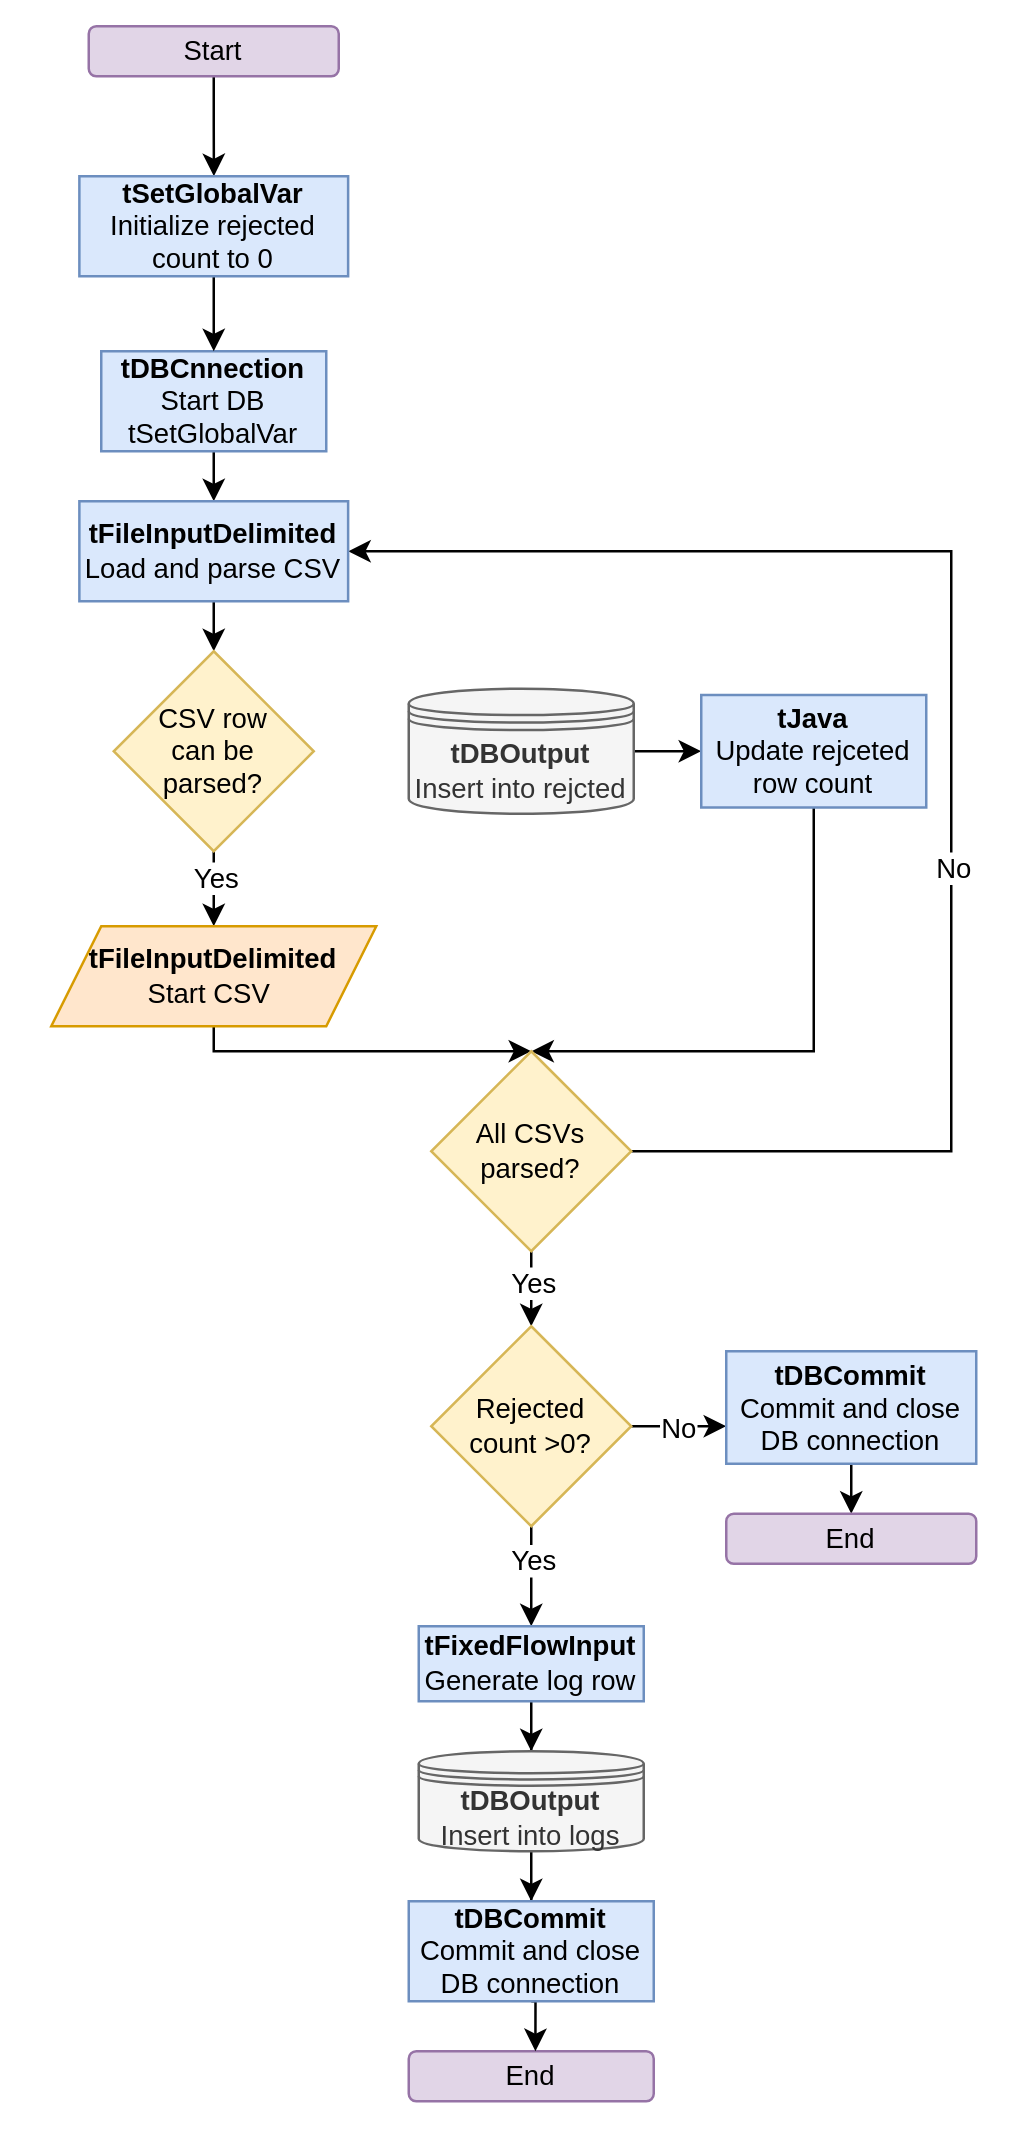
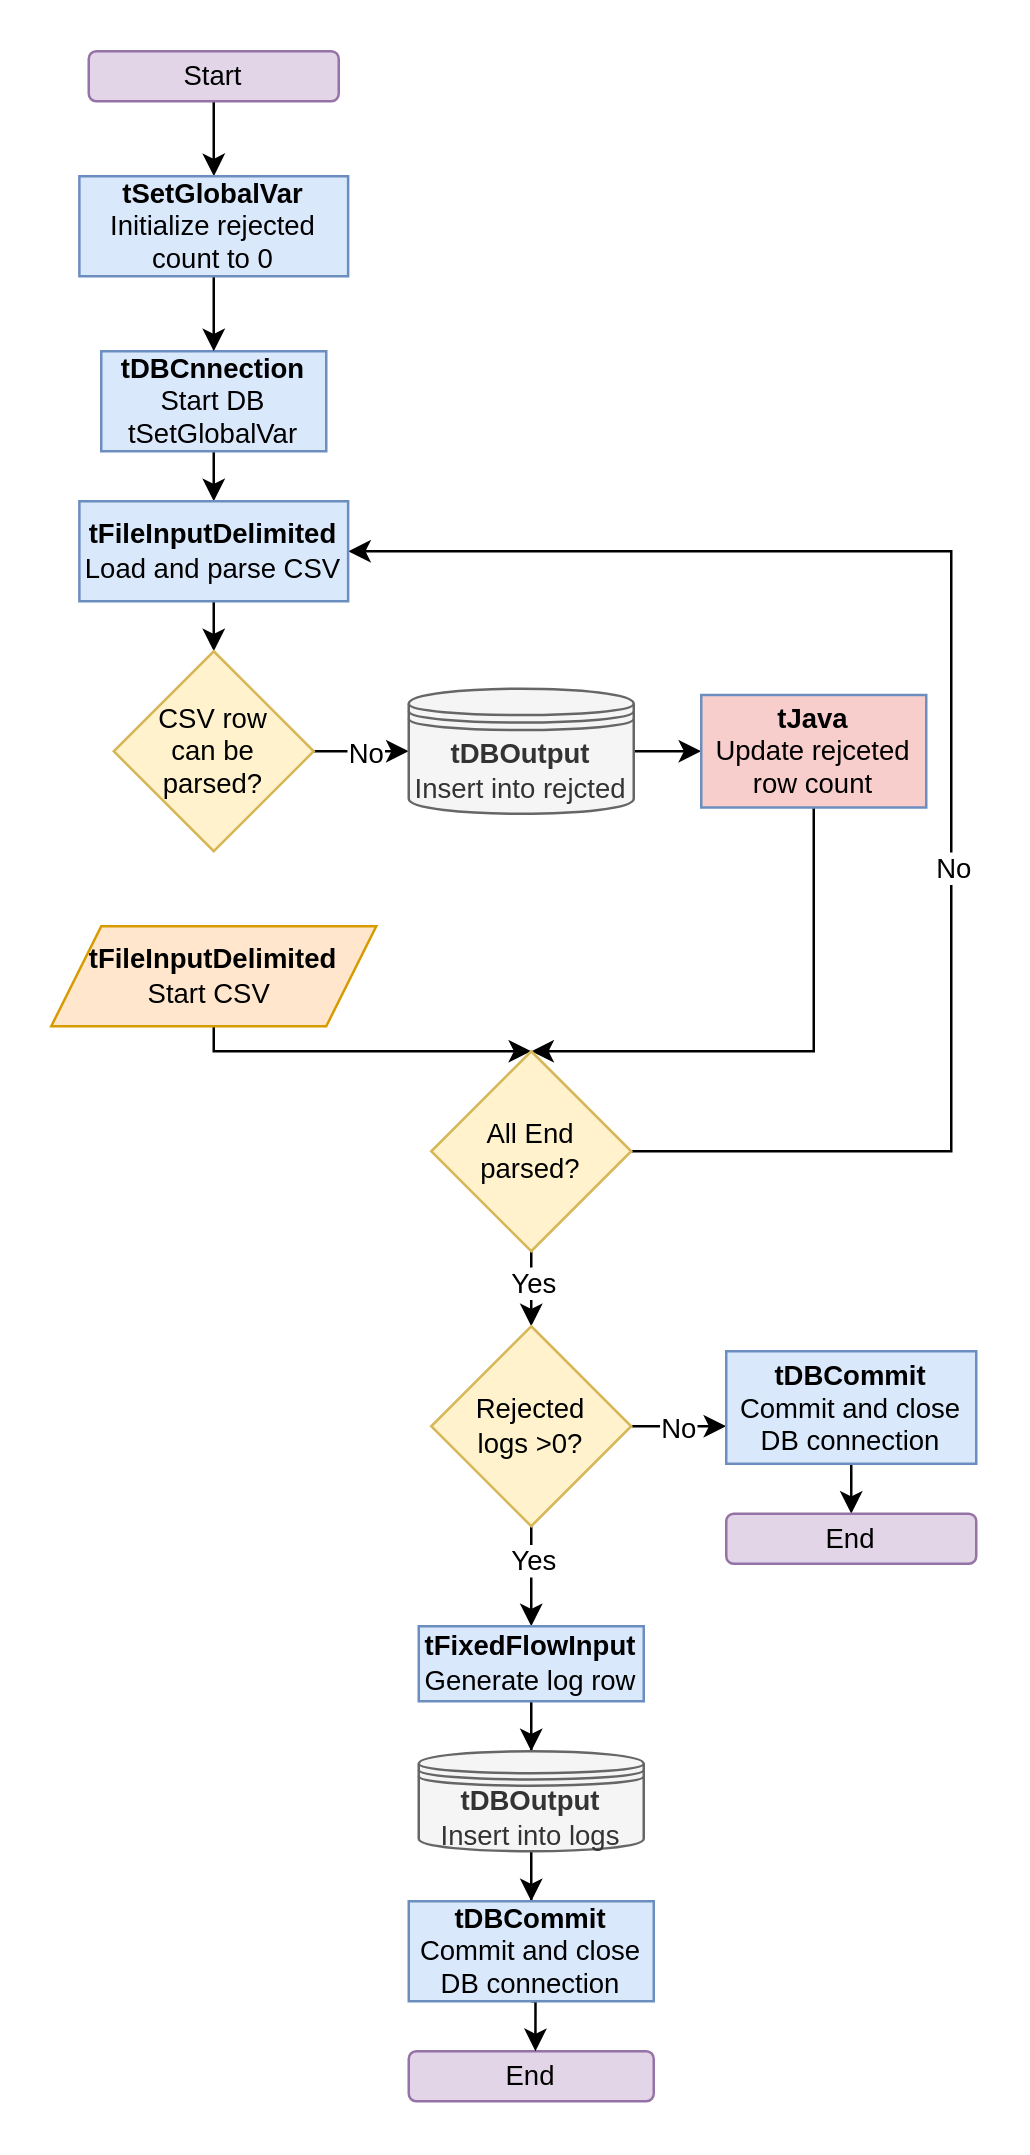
- <mxCell id="3" value="&lt;font style=&quot;font-size: 11px;&quot;&gt;Start&lt;/font&gt;" style="rounded=1;whiteSpace=wrap;html=1;fillColor=#e1d5e7;strokeColor=#9673a6;fontSize=11;" parent="1" vertex="1"><mxGeometry x="35" y="10" width="100" height="20" as="geometry" /></mxCell>
+ <mxCell id="3" value="&lt;font style=&quot;font-size: 11px;&quot;&gt;Start&lt;/font&gt;" style="rounded=1;whiteSpace=wrap;html=1;fillColor=#e1d5e7;strokeColor=#9673a6;fontSize=11;" parent="1" vertex="1"><mxGeometry x="35" y="20" width="100" height="20" as="geometry" /></mxCell>
+ <mxCell id="5" value="" style="edgeStyle=orthogonalEdgeStyle;rounded=0;orthogonalLoop=1;jettySize=auto;html=1;fontSize=11;" parent="1" source="9" target="11" edge="1"><mxGeometry relative="1" as="geometry" /></mxCell>
+ <mxCell id="6" value="No" style="edgeLabel;html=1;align=center;verticalAlign=middle;resizable=0;points=[];fontSize=11;" parent="5" vertex="1" connectable="0"><mxGeometry x="-0.267" y="-1" relative="1" as="geometry"><mxPoint x="5" y="-1" as="offset" /></mxGeometry></mxCell>
- <mxCell id="35" value="&lt;font style=&quot;font-size: 11px;&quot;&gt;&lt;b style=&quot;font-size: 11px;&quot;&gt;tJava&lt;/b&gt;&lt;br style=&quot;font-size: 11px;&quot;&gt;Update rejceted row count&lt;/font&gt;" style="rounded=0;whiteSpace=wrap;html=1;fontSize=11;fillColor=#dae8fc;strokeColor=#6c8ebf;" parent="1" vertex="1"><mxGeometry x="280" y="277.5" width="90" height="45" as="geometry" /></mxCell>
+ <mxCell id="35" value="&lt;font style=&quot;font-size: 11px;&quot;&gt;&lt;b style=&quot;font-size: 11px;&quot;&gt;tJava&lt;/b&gt;&lt;br style=&quot;font-size: 11px;&quot;&gt;Update rejceted row count&lt;/font&gt;" style="rounded=0;whiteSpace=wrap;html=1;fontSize=11;fillColor=#f8cecc;strokeColor=#6c8ebf;" parent="1" vertex="1"><mxGeometry x="280" y="277.5" width="90" height="45" as="geometry" /></mxCell>
- <mxCell id="7" value="" style="edgeStyle=orthogonalEdgeStyle;rounded=0;orthogonalLoop=1;jettySize=auto;html=1;fontSize=11;" parent="1" source="9" target="14" edge="1"><mxGeometry relative="1" as="geometry" /></mxCell>
- <mxCell id="8" value="Yes" style="edgeLabel;html=1;align=center;verticalAlign=middle;resizable=0;points=[];fontSize=11;" parent="7" vertex="1" connectable="0"><mxGeometry x="-0.718" y="-1" relative="1" as="geometry"><mxPoint x="1" y="3" as="offset" /></mxGeometry></mxCell>
- <mxCell id="19" value="&lt;span style=&quot;font-size: 11px;&quot;&gt;All CSVs &lt;br style=&quot;font-size: 11px;&quot;&gt;parsed?&lt;/span&gt;" style="rhombus;whiteSpace=wrap;html=1;fontSize=11;fillColor=#fff2cc;strokeColor=#d6b656;" parent="1" vertex="1"><mxGeometry x="172" y="420" width="80" height="80" as="geometry" /></mxCell>
+ <mxCell id="19" value="&lt;span style=&quot;font-size: 11px;&quot;&gt;All End &lt;br style=&quot;font-size: 11px;&quot;&gt;parsed?&lt;/span&gt;" style="rhombus;whiteSpace=wrap;html=1;fontSize=11;fillColor=#fff2cc;strokeColor=#d6b656;" parent="1" vertex="1"><mxGeometry x="172" y="420" width="80" height="80" as="geometry" /></mxCell>
- <mxCell id="24" value="&lt;font style=&quot;font-size: 11px;&quot;&gt;Rejected &lt;br style=&quot;font-size: 11px;&quot;&gt;count &amp;gt;0?&lt;/font&gt;" style="rhombus;whiteSpace=wrap;html=1;fontSize=11;fillColor=#fff2cc;strokeColor=#d6b656;" parent="1" vertex="1"><mxGeometry x="172" y="530" width="80" height="80" as="geometry" /></mxCell>
+ <mxCell id="24" value="&lt;font style=&quot;font-size: 11px;&quot;&gt;Rejected &lt;br style=&quot;font-size: 11px;&quot;&gt;logs &amp;gt;0?&lt;/font&gt;" style="rhombus;whiteSpace=wrap;html=1;fontSize=11;fillColor=#fff2cc;strokeColor=#d6b656;" parent="1" vertex="1"><mxGeometry x="172" y="530" width="80" height="80" as="geometry" /></mxCell>
